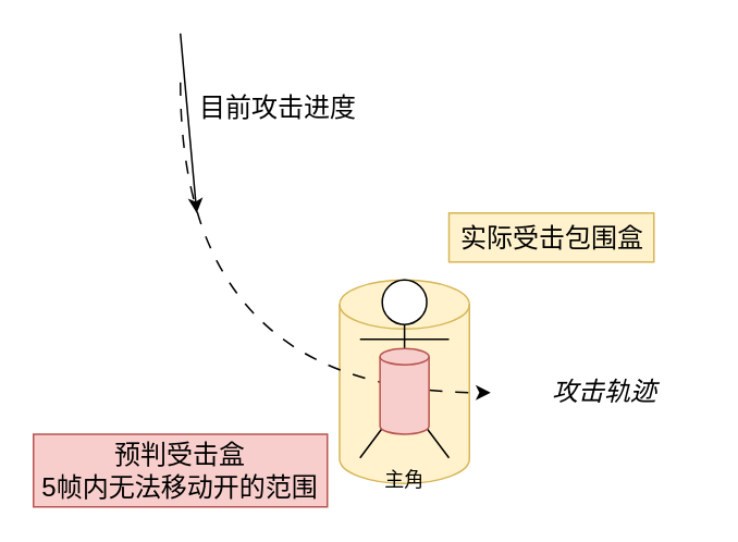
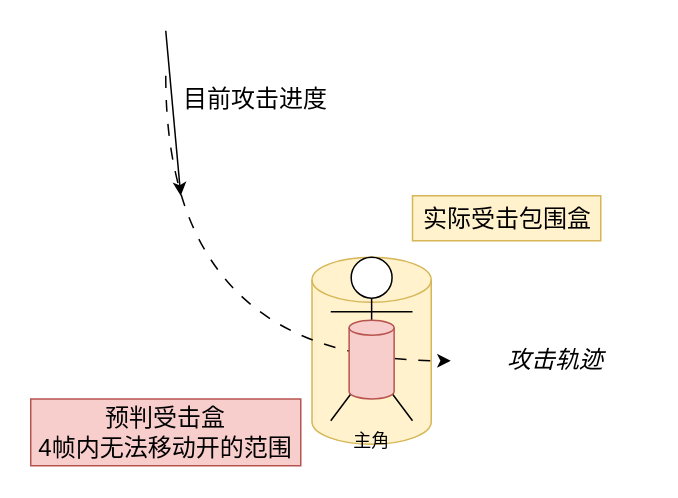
- <mxCell id="10" value="预判受击盒&lt;br&gt;5帧内无法移动开的范围" style="text;html=1;strokeColor=#b85450;fillColor=#f8cecc;align=center;verticalAlign=middle;whiteSpace=wrap;rounded=0;fontSize=16;" vertex="1" parent="1"><mxGeometry x="20" y="265.5" width="180" height="44.5" as="geometry" /></mxCell>
+ <mxCell id="10" value="预判受击盒&lt;br&gt;4帧内无法移动开的范围" style="text;html=1;strokeColor=#b85450;fillColor=#f8cecc;align=center;verticalAlign=middle;whiteSpace=wrap;rounded=0;fontSize=16;" vertex="1" parent="1"><mxGeometry x="20" y="265.5" width="180" height="44.5" as="geometry" /></mxCell>
